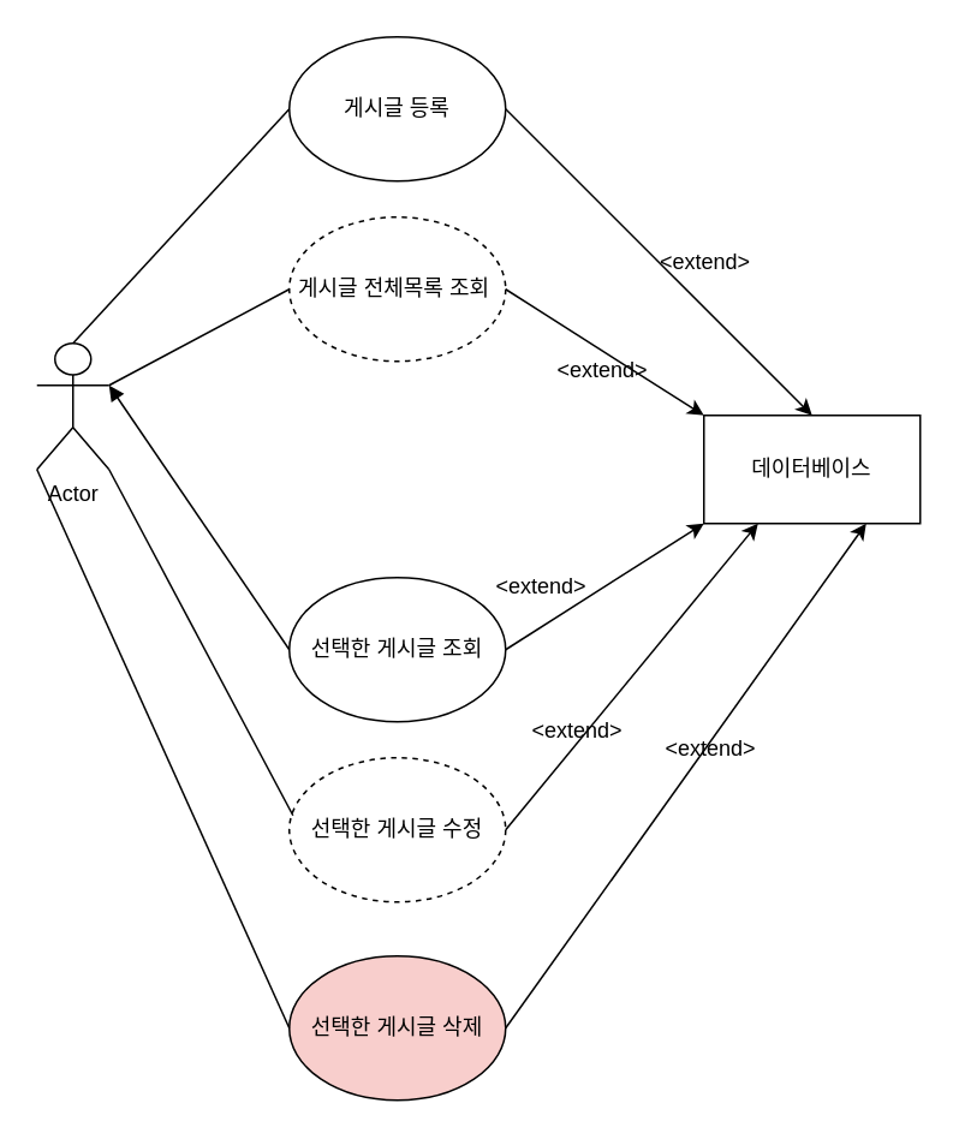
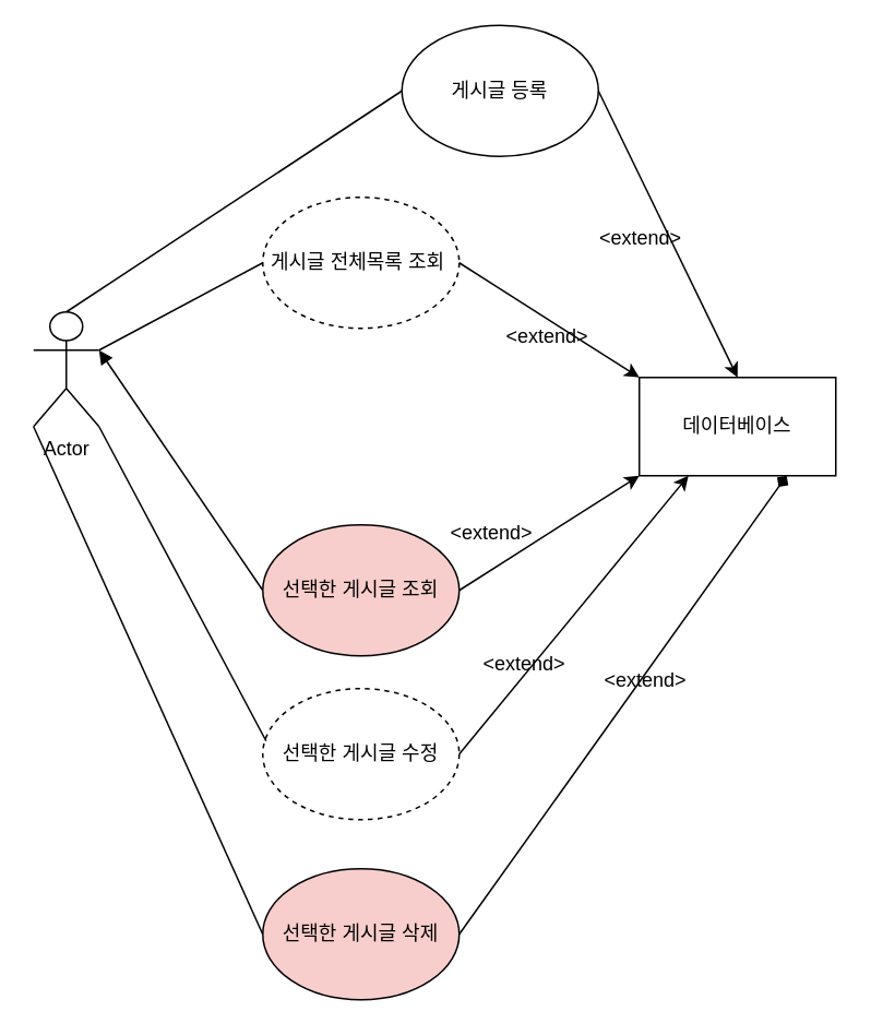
- <mxCell id="2" value="게시글 등록" style="ellipse;whiteSpace=wrap;html=1;" vertex="1" parent="1"><mxGeometry x="160" y="20" width="120" height="80" as="geometry" /></mxCell>
+ <mxCell id="2" value="게시글 등록" style="ellipse;whiteSpace=wrap;html=1;" vertex="1" parent="1"><mxGeometry x="245" y="15" width="120" height="80" as="geometry" /></mxCell>
- <mxCell id="18" value="" style="endArrow=classic;html=1;rounded=0;entryX=0.75;entryY=1;entryDx=0;entryDy=0;exitX=1;exitY=0.5;exitDx=0;exitDy=0;" edge="1" parent="1" source="6" target="8"><mxGeometry width="50" height="50" relative="1" as="geometry"><mxPoint x="200" y="350" as="sourcePoint" /><mxPoint x="250" y="300" as="targetPoint" /></mxGeometry></mxCell>
+ <mxCell id="18" value="" style="endArrow=diamond;html=1;rounded=0;entryX=0.75;entryY=1;entryDx=0;entryDy=0;exitX=1;exitY=0.5;exitDx=0;exitDy=0;" edge="1" parent="1" source="6" target="8"><mxGeometry width="50" height="50" relative="1" as="geometry"><mxPoint x="200" y="350" as="sourcePoint" /><mxPoint x="250" y="300" as="targetPoint" /></mxGeometry></mxCell>
- <mxCell id="4" value="선택한 게시글 조회" style="ellipse;whiteSpace=wrap;html=1;" vertex="1" parent="1"><mxGeometry x="160" y="320" width="120" height="80" as="geometry" /></mxCell>
+ <mxCell id="4" value="선택한 게시글 조회" style="ellipse;whiteSpace=wrap;html=1;fillColor=#f8cecc;" vertex="1" parent="1"><mxGeometry x="160" y="320" width="120" height="80" as="geometry" /></mxCell>
